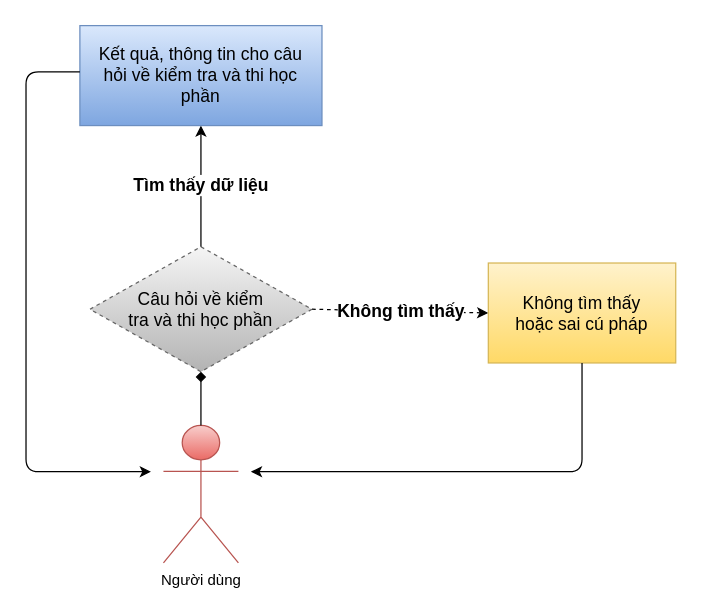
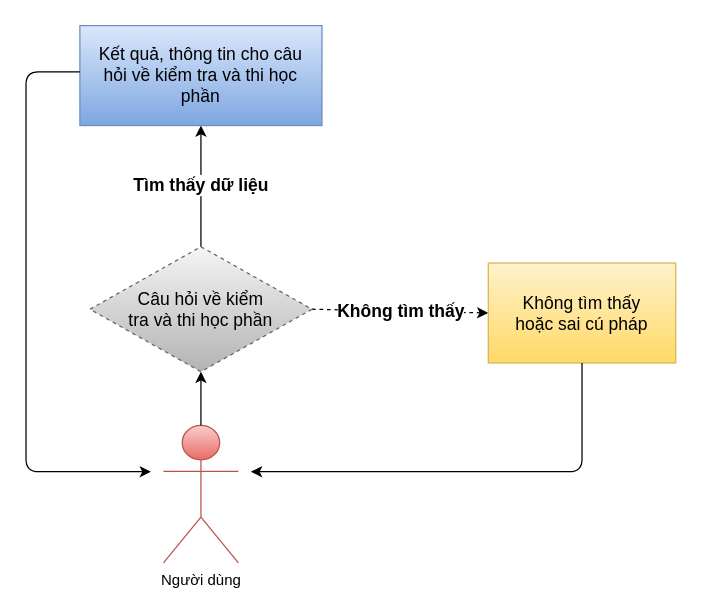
- <mxCell id="3" value="" style="endArrow=diamond;html=1;exitX=0.5;exitY=0;exitDx=0;exitDy=0;exitPerimeter=0;entryX=0.5;entryY=1;entryDx=0;entryDy=0;" edge="1" parent="1" source="2" target="4"><mxGeometry width="50" height="50" relative="1" as="geometry"><mxPoint x="300" y="250" as="sourcePoint" /><mxPoint x="160" y="250" as="targetPoint" /></mxGeometry></mxCell>
+ <mxCell id="3" value="" style="endArrow=classic;html=1;exitX=0.5;exitY=0;exitDx=0;exitDy=0;exitPerimeter=0;entryX=0.5;entryY=1;entryDx=0;entryDy=0;" edge="1" parent="1" source="2" target="4"><mxGeometry width="50" height="50" relative="1" as="geometry"><mxPoint x="300" y="250" as="sourcePoint" /><mxPoint x="160" y="250" as="targetPoint" /></mxGeometry></mxCell>
